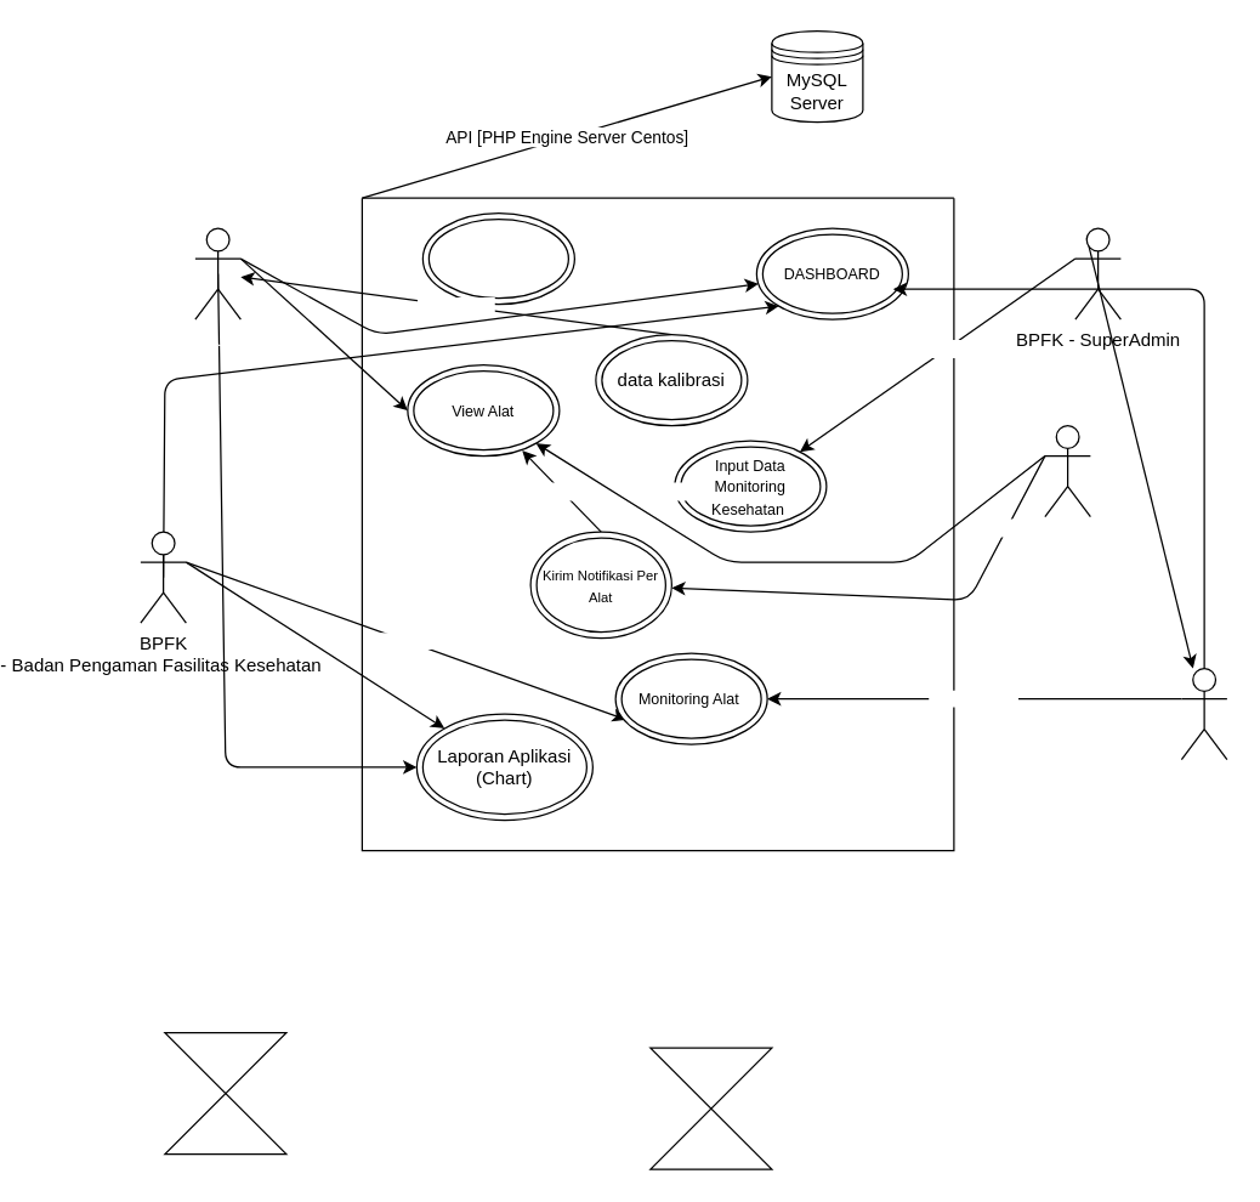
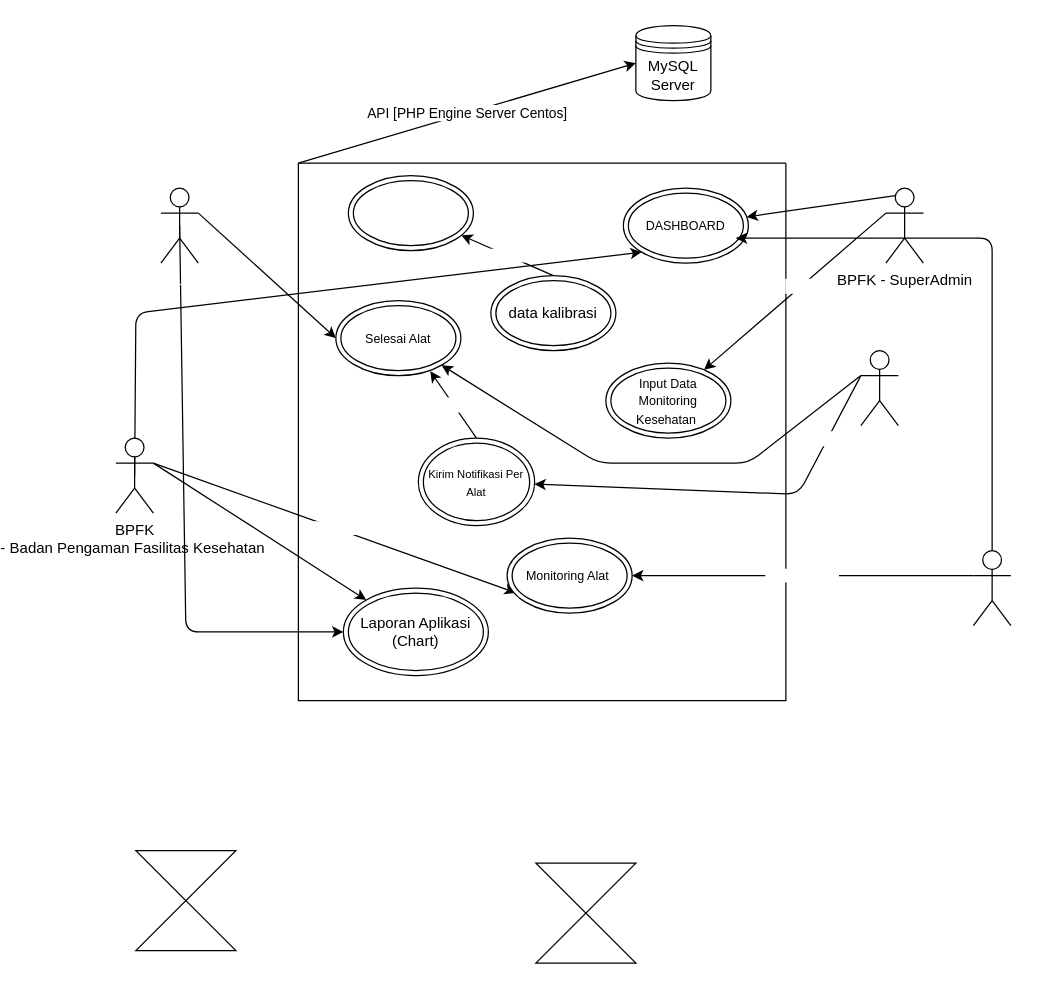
- <mxCell id="18" value="&amp;lt;&amp;lt;Include&amp;lt;&amp;lt;" style="edgeStyle=none;html=1;exitX=0.5;exitY=0;exitDx=0;exitDy=0;fontSize=9;fontColor=#FFFFFF;" parent="12" source="19" target="5" edge="1"><mxGeometry relative="1" as="geometry" /></mxCell>
+ <mxCell id="18" value="&amp;lt;&amp;lt;Include&amp;lt;&amp;lt;" style="edgeStyle=none;html=1;exitX=0.5;exitY=0;exitDx=0;exitDy=0;fontSize=9;fontColor=#FFFFFF;" parent="12" source="19" target="13" edge="1"><mxGeometry relative="1" as="geometry" /></mxCell>
- <mxCell id="2" style="edgeStyle=none;html=1;exitX=1;exitY=0.333;exitDx=0;exitDy=0;exitPerimeter=0;fontSize=9;fontColor=#FFFFFF;" parent="1" source="5" target="22" edge="1"><mxGeometry relative="1" as="geometry"><Array as="points"><mxPoint x="176" y="220" /></Array></mxGeometry></mxCell>
- <mxCell id="21" value="&lt;span style=&quot;font-size: 10px;&quot;&gt;View Alat&lt;/span&gt;" style="ellipse;shape=doubleEllipse;whiteSpace=wrap;html=1;" parent="12" vertex="1"><mxGeometry x="30" y="110" width="100" height="60" as="geometry" /></mxCell>
+ <mxCell id="21" value="&lt;span style=&quot;font-size: 10px;&quot;&gt;Selesai Alat&lt;/span&gt;" style="ellipse;shape=doubleEllipse;whiteSpace=wrap;html=1;" parent="12" vertex="1"><mxGeometry x="30" y="110" width="100" height="60" as="geometry" /></mxCell>
- <mxCell id="29" style="edgeStyle=none;html=1;exitX=0.25;exitY=0.1;exitDx=0;exitDy=0;exitPerimeter=0;fontSize=9;fontColor=#FFFFFF;" parent="1" source="30" target="33" edge="1"><mxGeometry relative="1" as="geometry" /></mxCell>
+ <mxCell id="29" style="edgeStyle=none;html=1;exitX=0.25;exitY=0.1;exitDx=0;exitDy=0;exitPerimeter=0;fontSize=9;fontColor=#FFFFFF;" parent="1" source="30" target="22" edge="1"><mxGeometry relative="1" as="geometry" /></mxCell>
- <mxCell id="14" value="&lt;font style=&quot;font-size: 10px;&quot;&gt;Input Data Monitoring Kesehatan&amp;nbsp;&lt;/font&gt;" style="ellipse;shape=doubleEllipse;whiteSpace=wrap;html=1;" parent="12" vertex="1"><mxGeometry x="206" y="160" width="100" height="60" as="geometry" /></mxCell>
+ <mxCell id="14" value="&lt;font style=&quot;font-size: 10px;&quot;&gt;Input Data Monitoring Kesehatan&amp;nbsp;&lt;/font&gt;" style="ellipse;shape=doubleEllipse;whiteSpace=wrap;html=1;" parent="12" vertex="1"><mxGeometry x="246" y="160" width="100" height="60" as="geometry" /></mxCell>
- <mxCell id="16" value="&lt;font style=&quot;font-size: 9px;&quot;&gt;Kirim Notifikasi Per Alat&lt;/font&gt;" style="ellipse;shape=doubleEllipse;whiteSpace=wrap;html=1;" parent="12" vertex="1"><mxGeometry x="111" y="220" width="93" height="70" as="geometry" /></mxCell>
+ <mxCell id="16" value="&lt;font style=&quot;font-size: 9px;&quot;&gt;Kirim Notifikasi Per Alat&lt;/font&gt;" style="ellipse;shape=doubleEllipse;whiteSpace=wrap;html=1;" parent="12" vertex="1"><mxGeometry x="96" y="220" width="93" height="70" as="geometry" /></mxCell>
